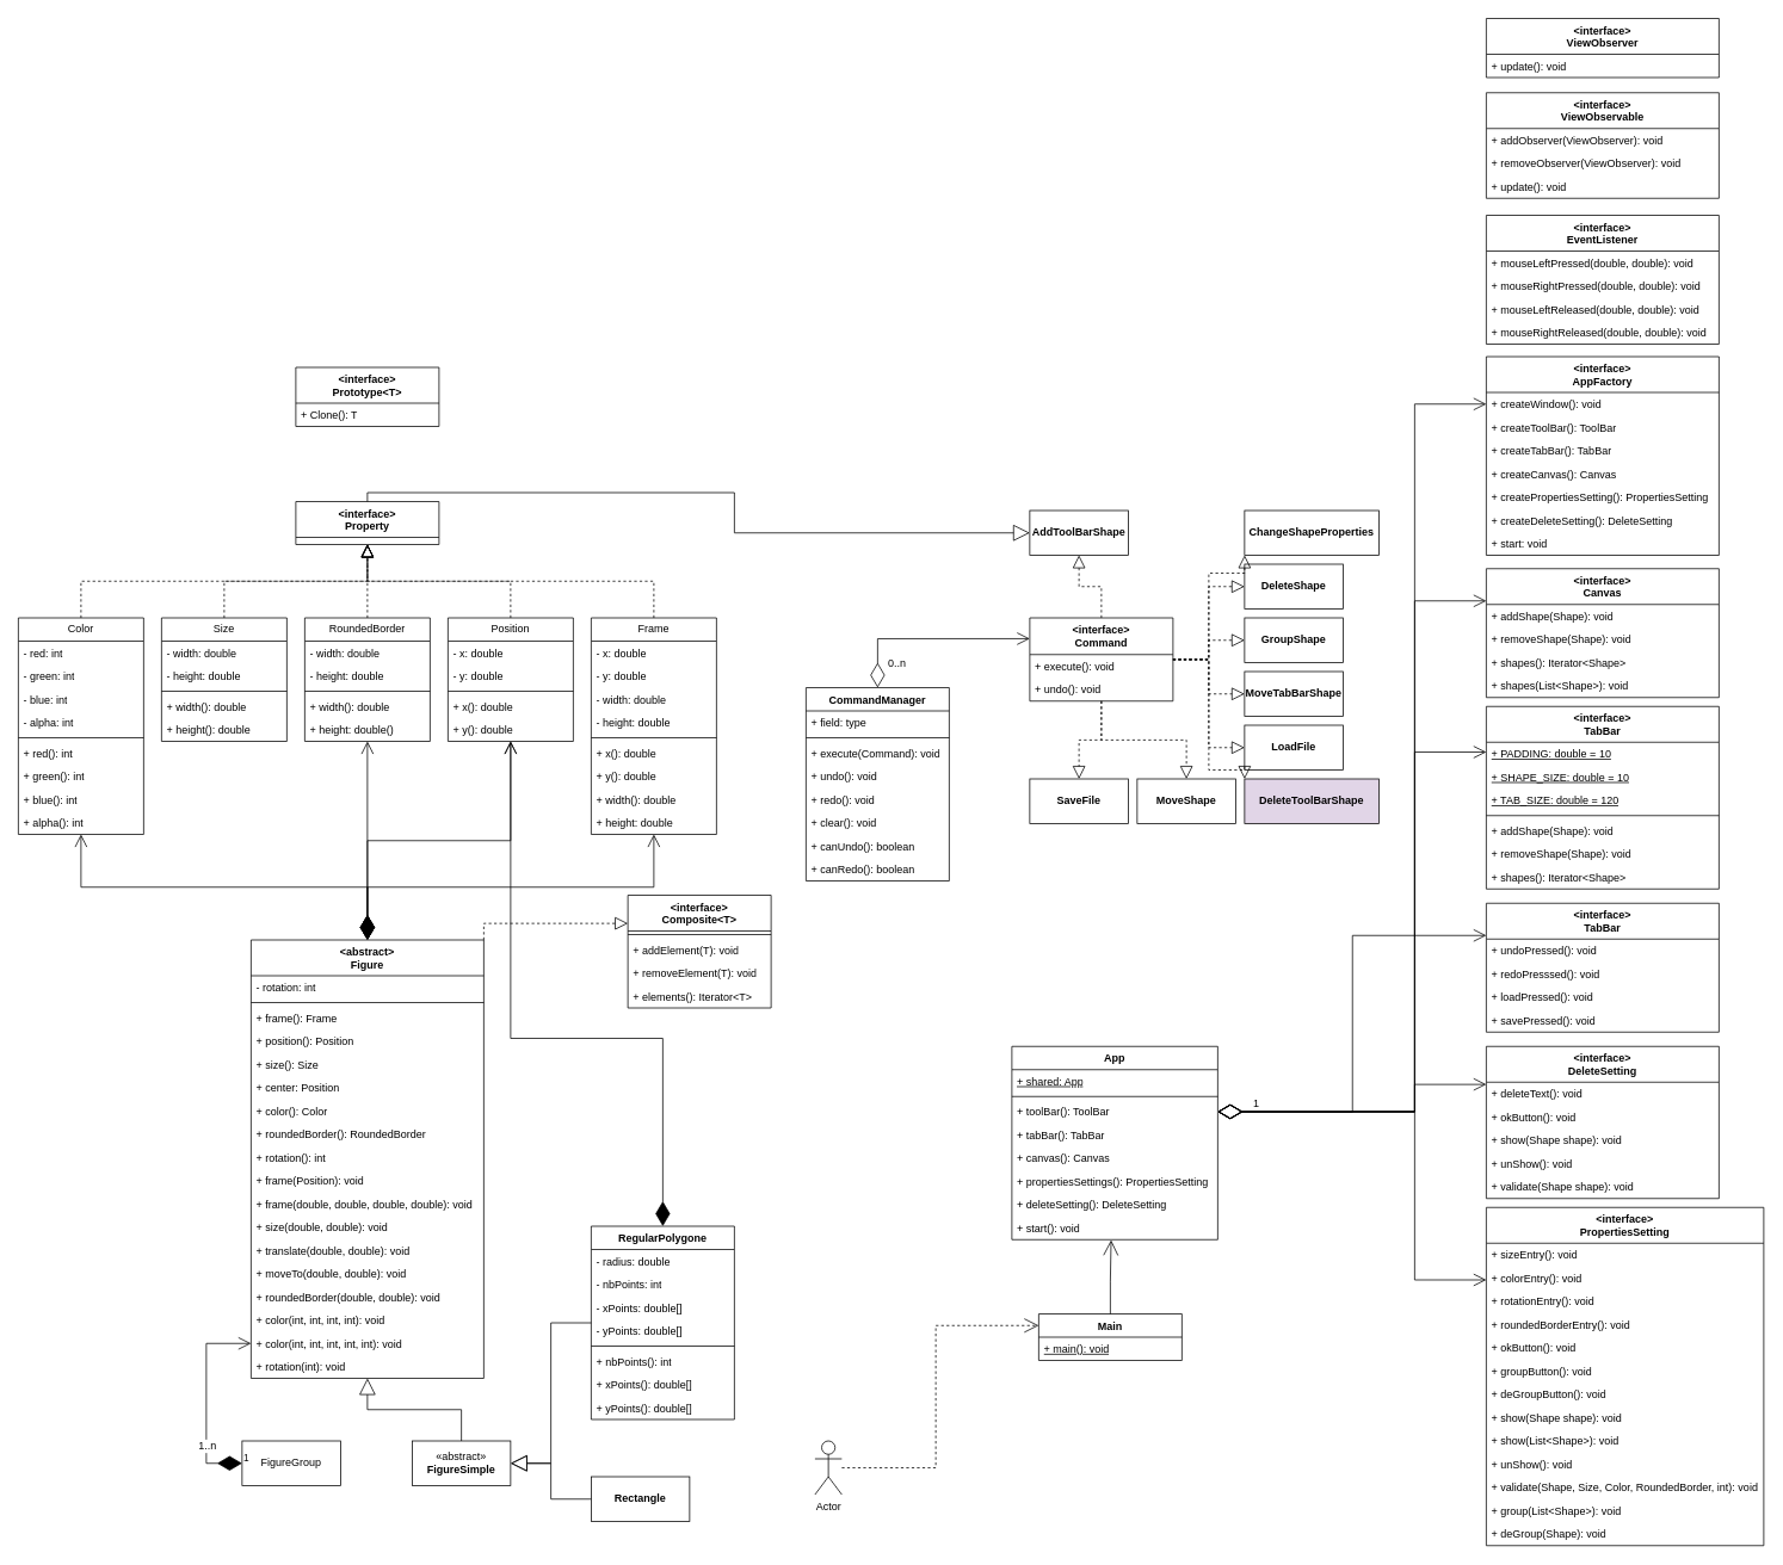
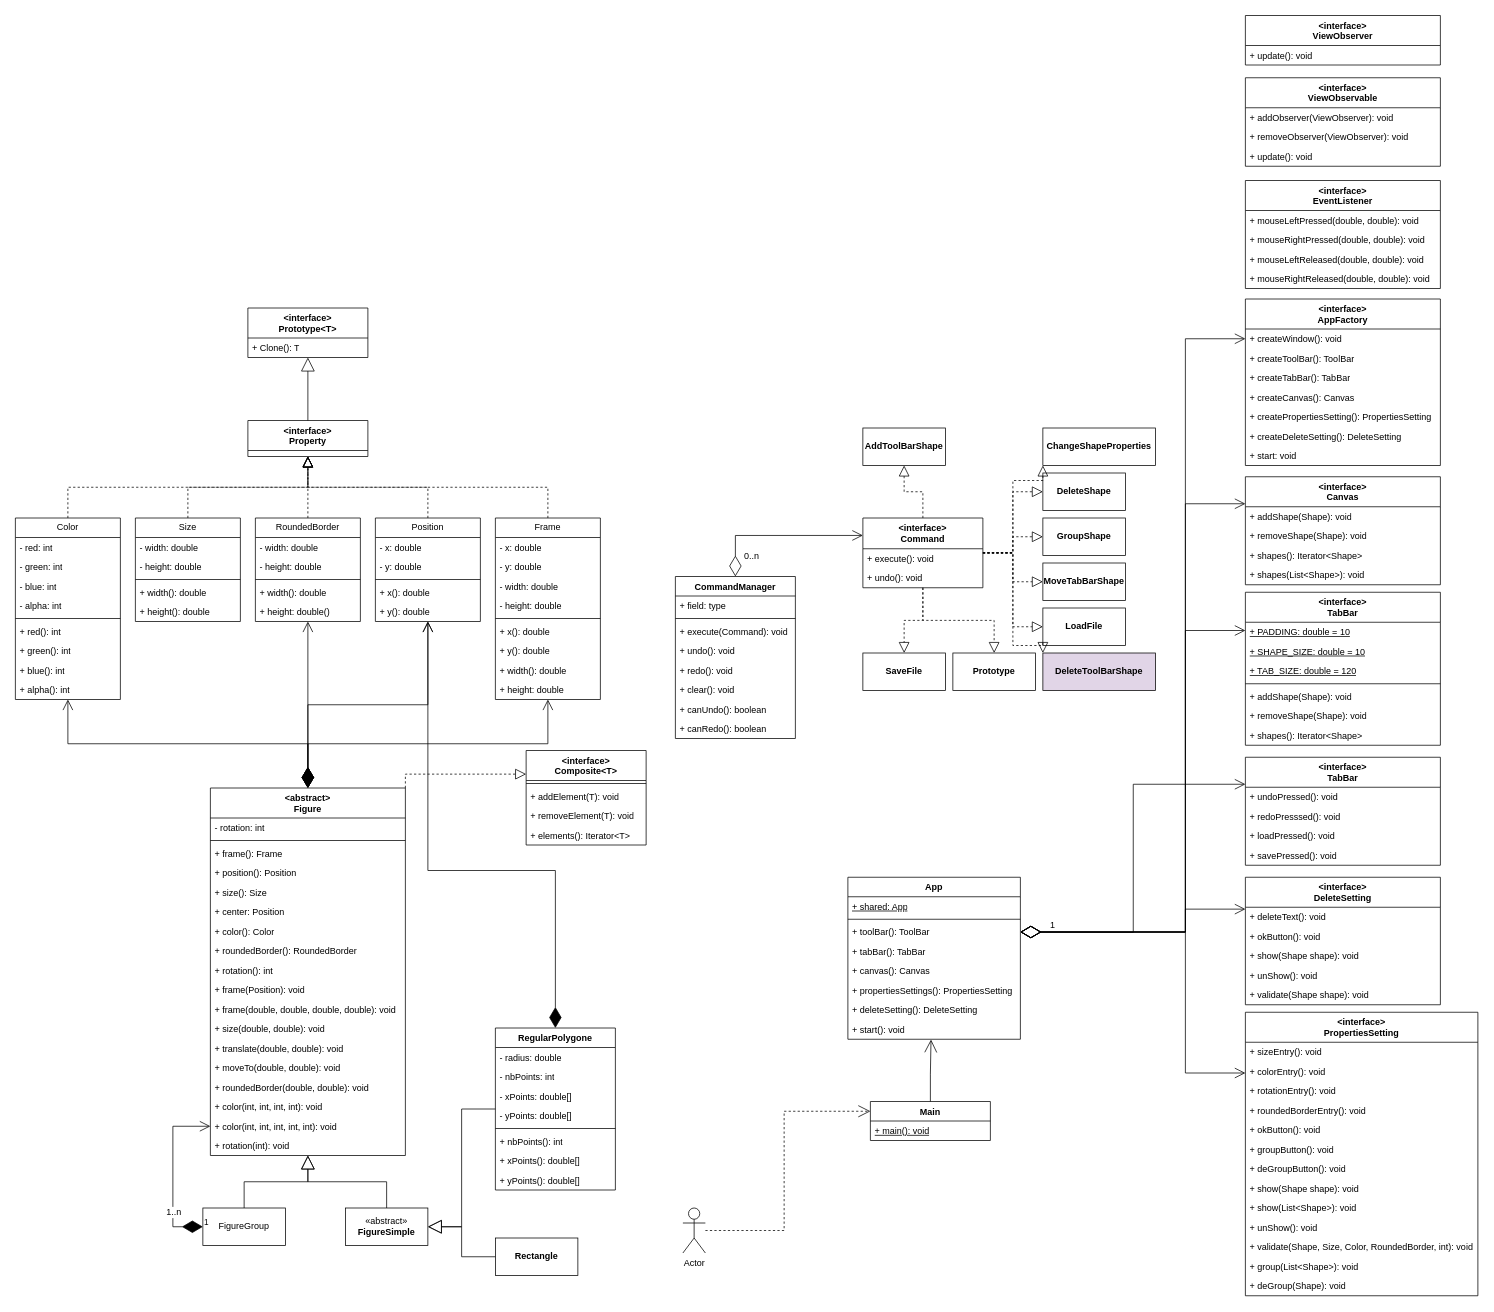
- <mxCell id="48" value="" style="endArrow=block;endSize=16;endFill=0;html=1;rounded=0;exitX=0.5;exitY=0;exitDx=0;exitDy=0;edgeStyle=orthogonalEdgeStyle;" edge="1" parent="1" source="9" target="101"><mxGeometry width="160" relative="1" as="geometry"><mxPoint x="190" y="690" as="sourcePoint" /><mxPoint x="320" y="510" as="targetPoint" /></mxGeometry></mxCell>
+ <mxCell id="48" value="" style="endArrow=block;endSize=16;endFill=0;html=1;rounded=0;exitX=0.5;exitY=0;exitDx=0;exitDy=0;edgeStyle=orthogonalEdgeStyle;" edge="1" parent="1" source="9" target="2"><mxGeometry width="160" relative="1" as="geometry"><mxPoint x="190" y="690" as="sourcePoint" /><mxPoint x="320" y="510" as="targetPoint" /></mxGeometry></mxCell>
- <mxCell id="103" value="&lt;b&gt;MoveShape&lt;/b&gt;" style="html=1;whiteSpace=wrap;" vertex="1" parent="1"><mxGeometry x="1270" y="870" width="110" height="50" as="geometry" /></mxCell>
+ <mxCell id="103" value="&lt;b&gt;Prototype&lt;/b&gt;" style="html=1;whiteSpace=wrap;" vertex="1" parent="1"><mxGeometry x="1270" y="870" width="110" height="50" as="geometry" /></mxCell>
+ <mxCell id="80" value="" style="endArrow=block;endSize=16;endFill=0;html=1;rounded=0;exitX=0.5;exitY=0;exitDx=0;exitDy=0;edgeStyle=orthogonalEdgeStyle;" edge="1" parent="1" source="79" target="54"><mxGeometry width="160" relative="1" as="geometry"><mxPoint x="280" y="1630" as="sourcePoint" /><mxPoint x="440" y="1630" as="targetPoint" /></mxGeometry></mxCell>
